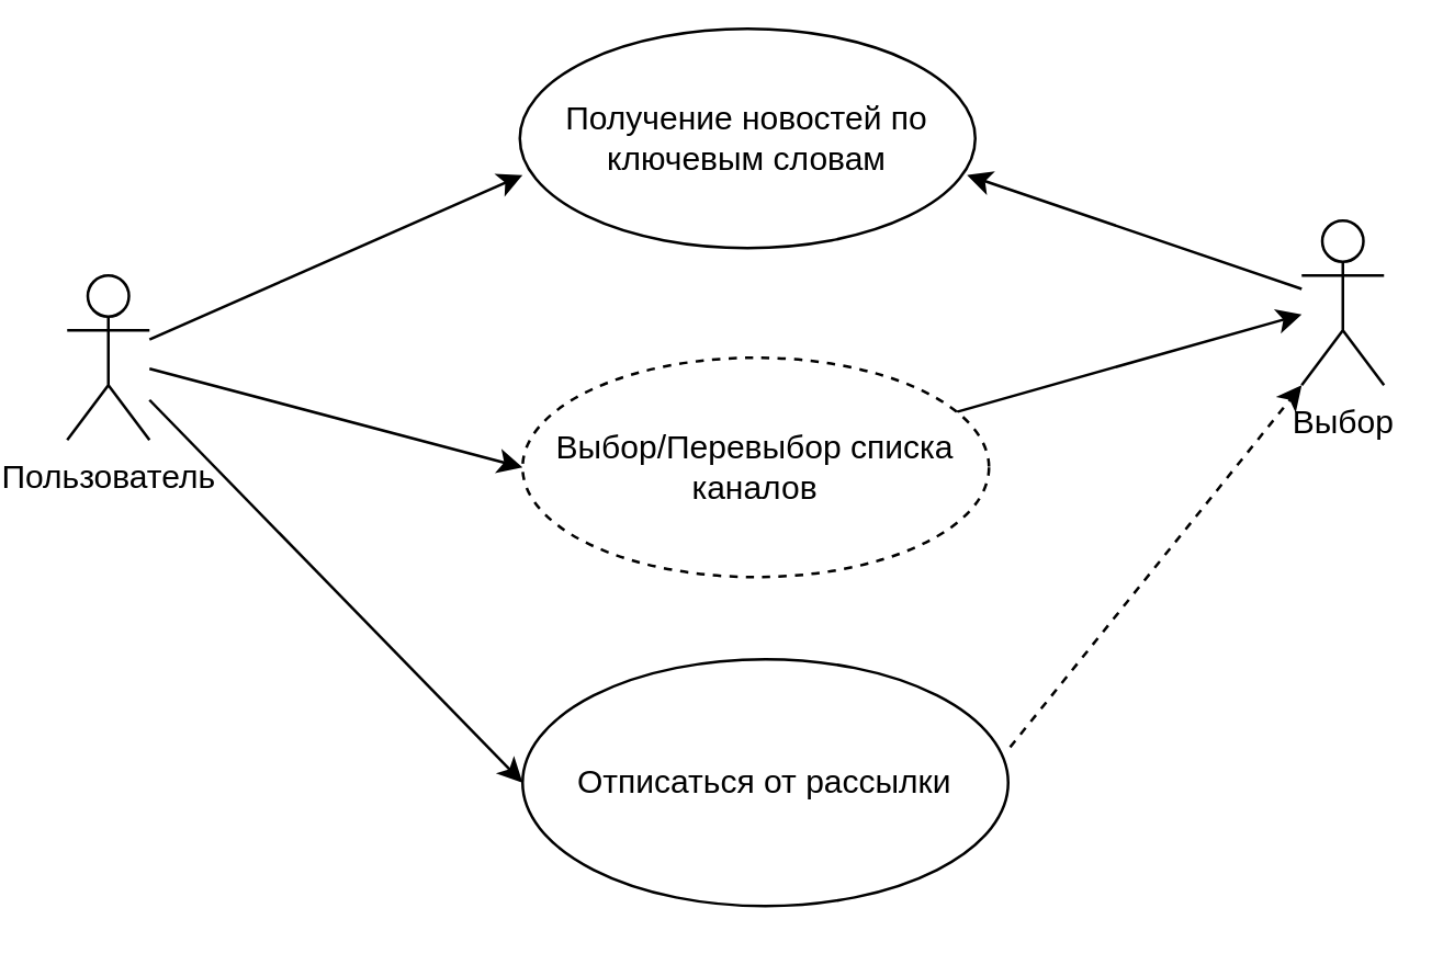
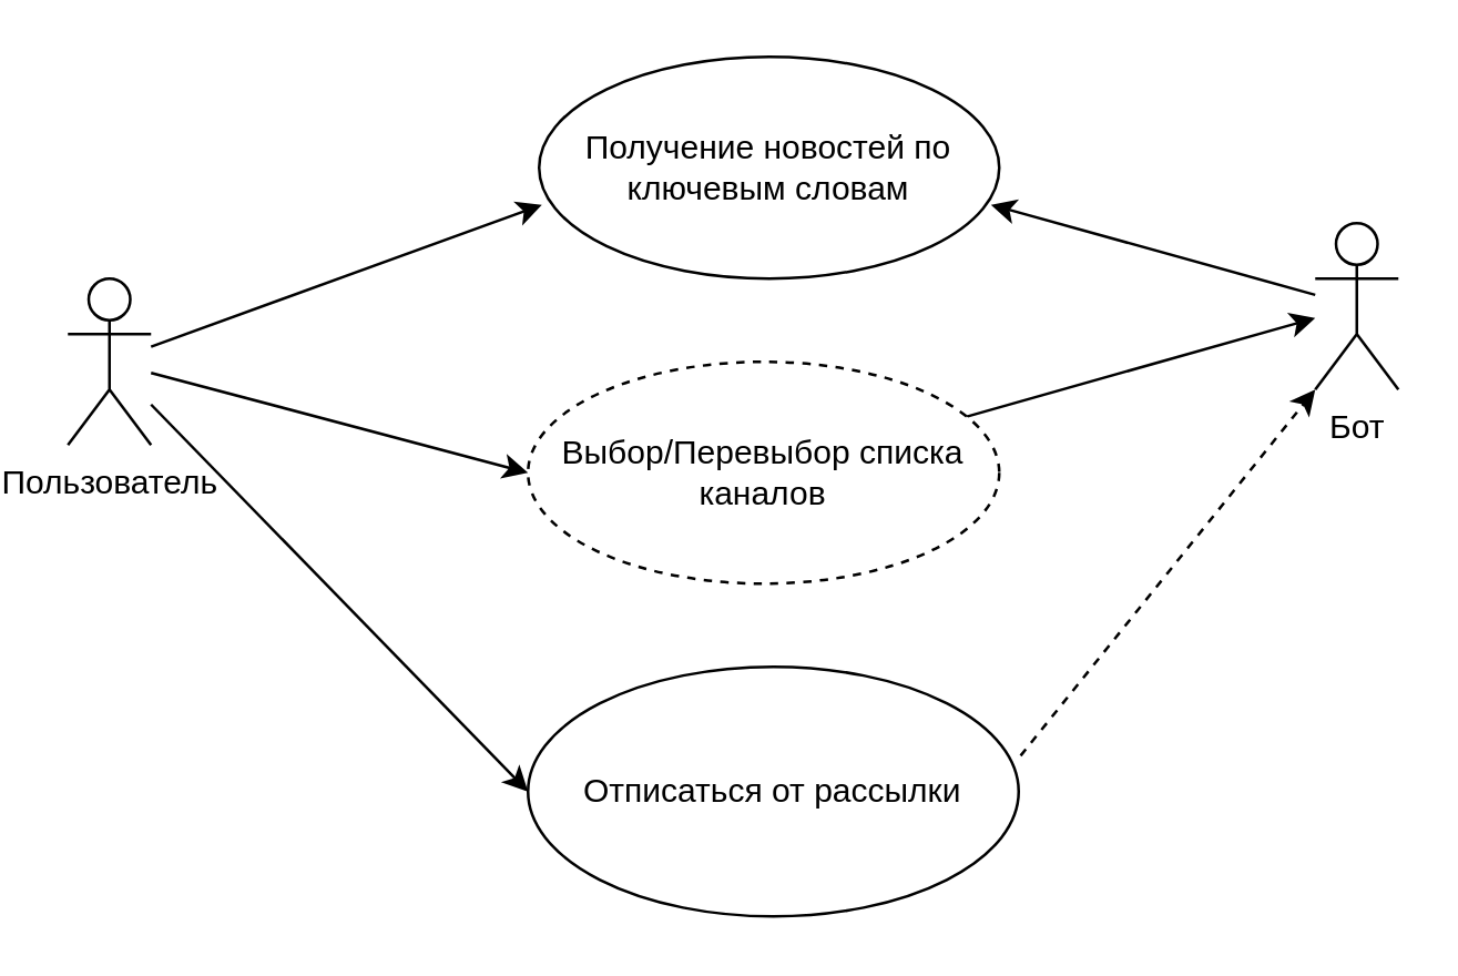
- <mxCell id="6" value="Получение новостей по ключевым словам" style="ellipse;whiteSpace=wrap;html=1;" vertex="1" parent="1"><mxGeometry x="185" y="10" width="166" height="80" as="geometry" /></mxCell>
+ <mxCell id="6" value="Получение новостей по ключевым словам" style="ellipse;whiteSpace=wrap;html=1;" vertex="1" parent="1"><mxGeometry x="190" y="20" width="166" height="80" as="geometry" /></mxCell>
- <mxCell id="2" value="Выбор" style="shape=umlActor;verticalLabelPosition=bottom;verticalAlign=top;html=1;outlineConnect=0;" vertex="1" parent="1"><mxGeometry x="470" y="80" width="30" height="60" as="geometry" /></mxCell>
+ <mxCell id="2" value="Бот" style="shape=umlActor;verticalLabelPosition=bottom;verticalAlign=top;html=1;outlineConnect=0;" vertex="1" parent="1"><mxGeometry x="470" y="80" width="30" height="60" as="geometry" /></mxCell>
